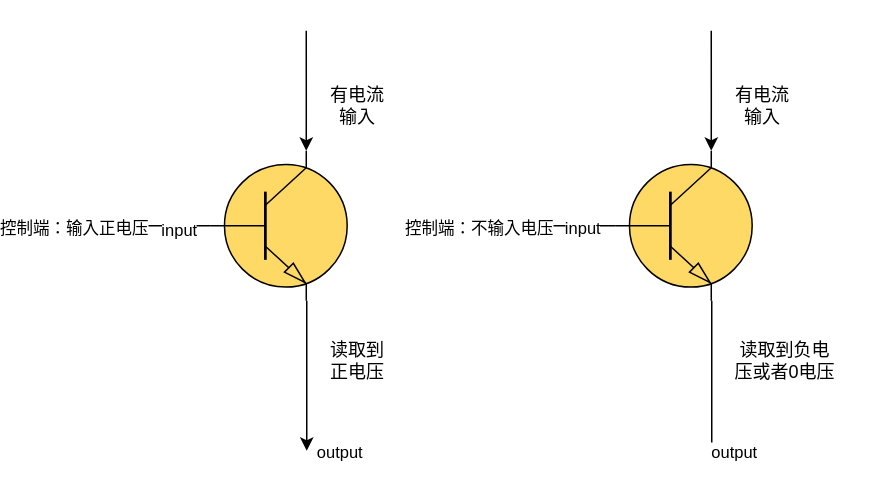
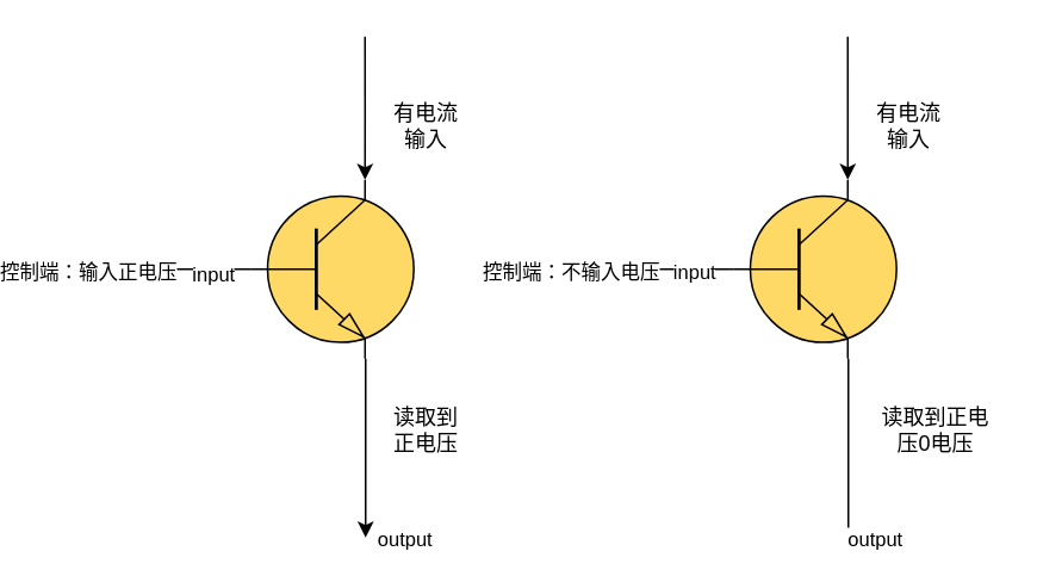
- <mxCell id="19" value="读取到负电压或者0电压" style="text;html=1;strokeColor=none;fillColor=none;align=center;verticalAlign=middle;whiteSpace=wrap;rounded=0;" vertex="1" parent="1"><mxGeometry x="460" y="225" width="70" height="30" as="geometry" /></mxCell>
+ <mxCell id="19" value="读取到正电压0电压" style="text;html=1;strokeColor=none;fillColor=none;align=center;verticalAlign=middle;whiteSpace=wrap;rounded=0;" vertex="1" parent="1"><mxGeometry x="460" y="225" width="70" height="30" as="geometry" /></mxCell>
